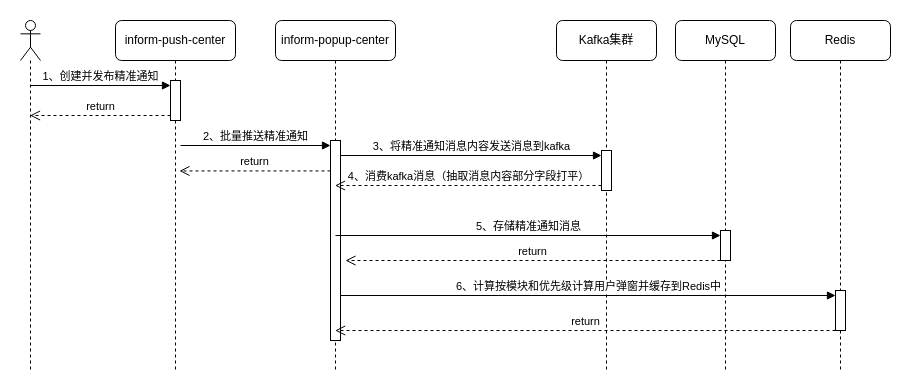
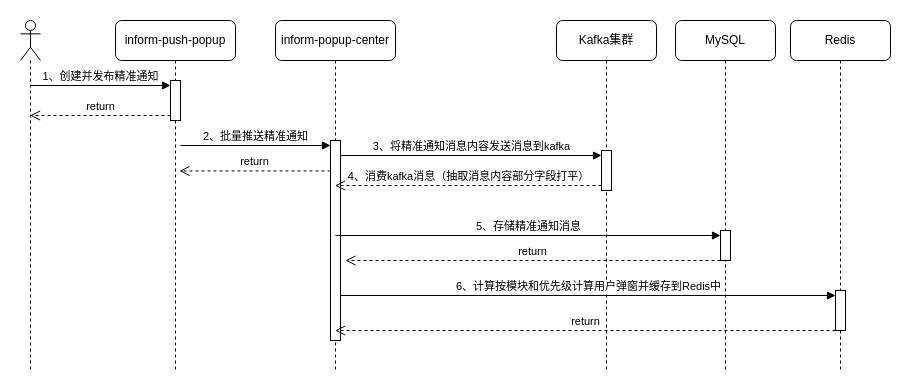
- <mxCell id="2" value="inform-push-center" style="shape=umlLifeline;whiteSpace=wrap;html=1;container=1;dropTarget=0;collapsible=0;recursiveResize=0;outlineConnect=0;portConstraint=eastwest;newEdgeStyle={&quot;curved&quot;:0,&quot;rounded&quot;:0};rounded=1;points=[[0,0,0,0,5],[0,1,0,0,-5],[1,0,0,0,5],[1,1,0,0,-5]];perimeter=rectanglePerimeter;targetShapes=umlLifeline;participant=label;" parent="1" vertex="1"><mxGeometry x="115" y="20" width="120" height="350" as="geometry" /></mxCell>
+ <mxCell id="2" value="inform-push-popup" style="shape=umlLifeline;whiteSpace=wrap;html=1;container=1;dropTarget=0;collapsible=0;recursiveResize=0;outlineConnect=0;portConstraint=eastwest;newEdgeStyle={&quot;curved&quot;:0,&quot;rounded&quot;:0};rounded=1;points=[[0,0,0,0,5],[0,1,0,0,-5],[1,0,0,0,5],[1,1,0,0,-5]];perimeter=rectanglePerimeter;targetShapes=umlLifeline;participant=label;" parent="1" vertex="1"><mxGeometry x="115" y="20" width="120" height="350" as="geometry" /></mxCell>
